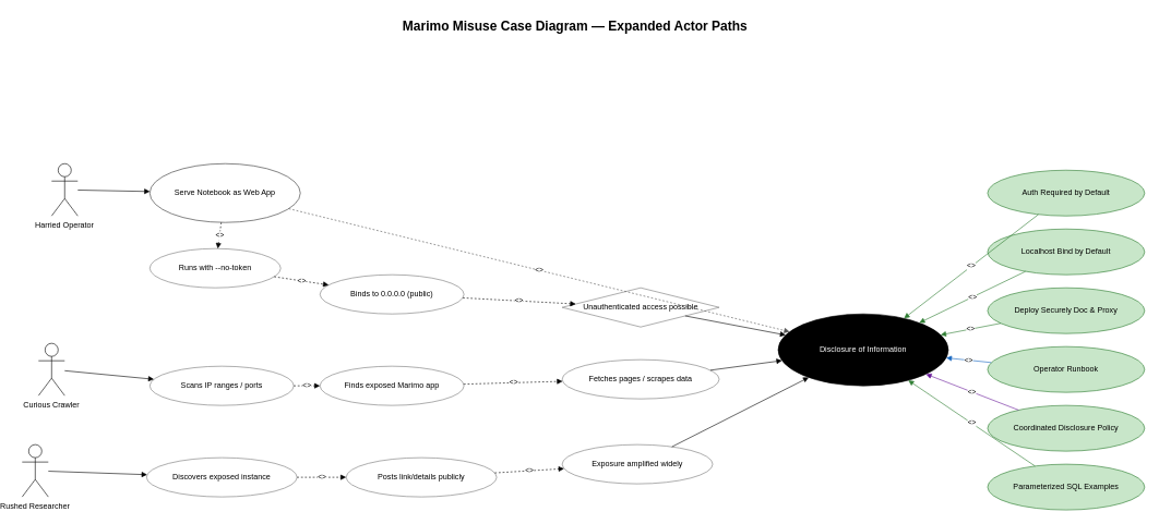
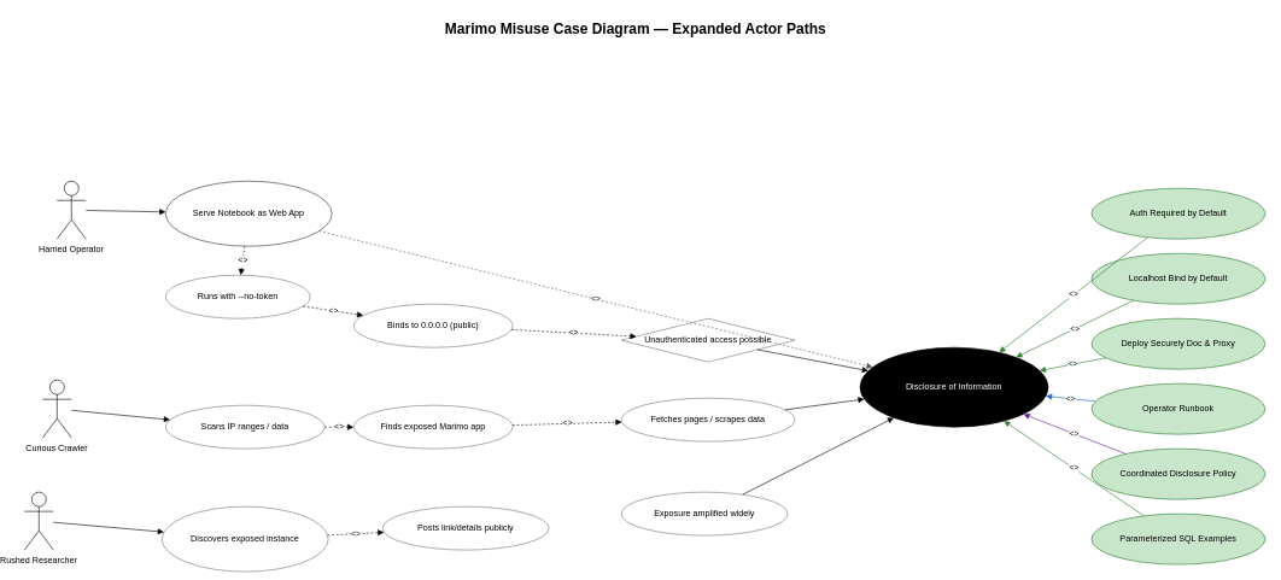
- <mxCell id="17" value="&lt;font style=&quot;color: rgb(0, 0, 0);&quot;&gt;Scans IP ranges / ports&lt;/font&gt;" style="ellipse;whiteSpace=wrap;html=1;strokeColor=#777;fillColor=#ffffff;" parent="1" vertex="1"><mxGeometry x="215" y="560" width="220" height="60" as="geometry" /></mxCell>
+ <mxCell id="17" value="&lt;font style=&quot;color: rgb(0, 0, 0);&quot;&gt;Scans IP ranges / data&lt;/font&gt;" style="ellipse;whiteSpace=wrap;html=1;strokeColor=#777;fillColor=#ffffff;" parent="1" vertex="1"><mxGeometry x="215" y="560" width="220" height="60" as="geometry" /></mxCell>
- <mxCell id="34" value="&lt;&lt;next&gt;&gt;" style="endArrow=block;html=1;dashed=1;" parent="1" source="21" target="22" edge="1"><mxGeometry relative="1" as="geometry" /></mxCell>
- <mxCell id="20" value="&lt;font style=&quot;color: rgb(0, 0, 0);&quot;&gt;Discovers exposed instance&lt;/font&gt;" style="ellipse;whiteSpace=wrap;html=1;strokeColor=#777;fillColor=#ffffff;" parent="1" vertex="1"><mxGeometry x="210" y="700" width="230" height="60" as="geometry" /></mxCell>
+ <mxCell id="20" value="&lt;font style=&quot;color: rgb(0, 0, 0);&quot;&gt;Discovers exposed instance&lt;/font&gt;" style="ellipse;whiteSpace=wrap;html=1;strokeColor=#777;fillColor=#ffffff;" parent="1" vertex="1"><mxGeometry x="210" y="700" width="230" height="90" as="geometry" /></mxCell>
